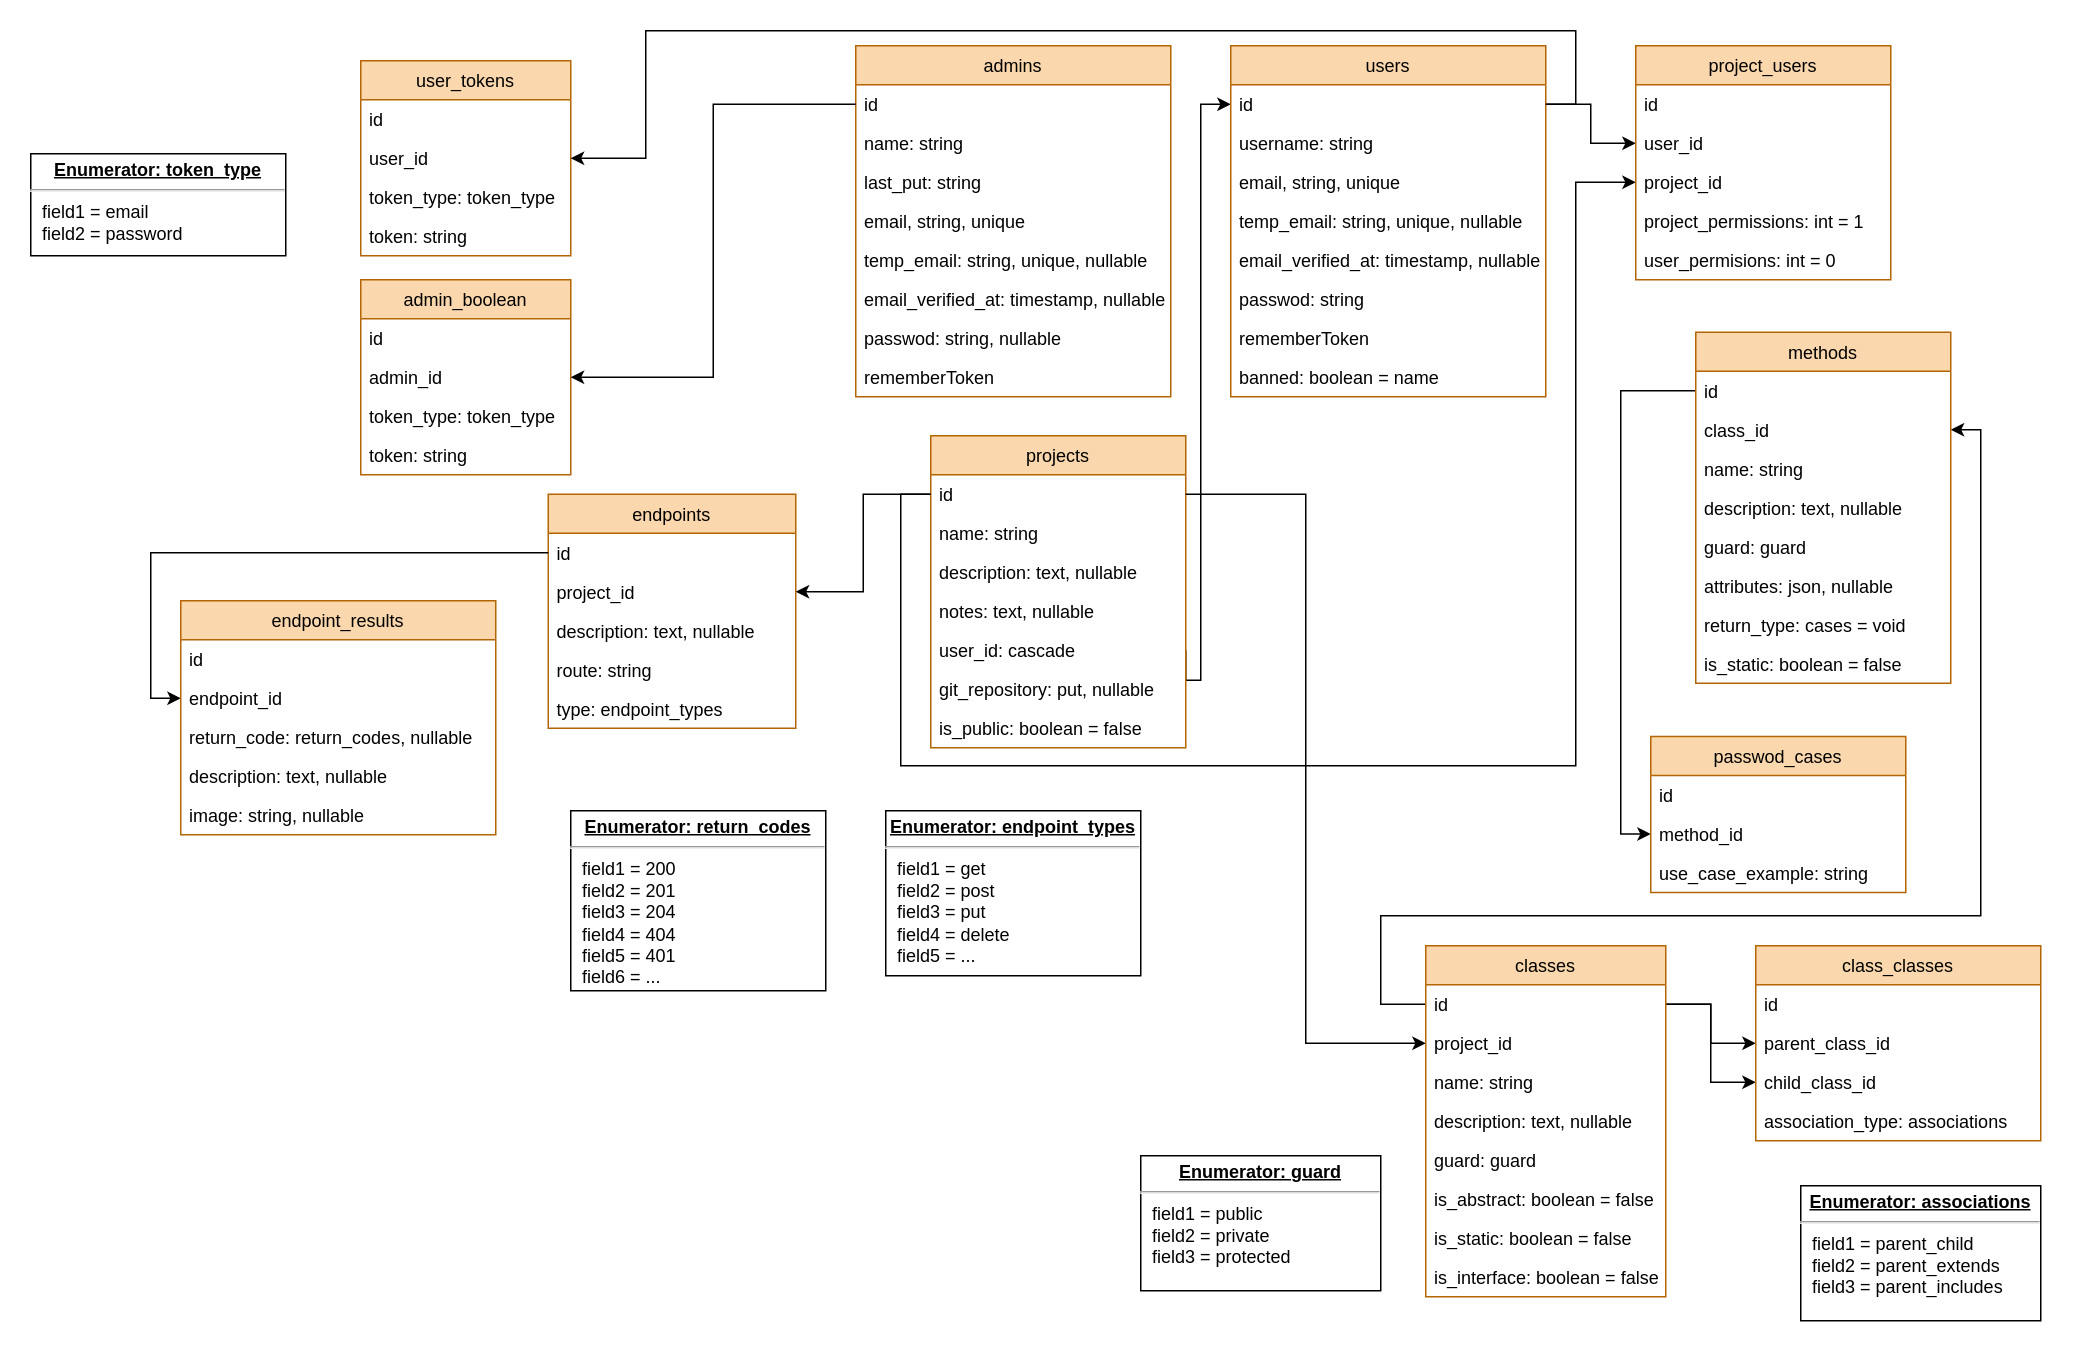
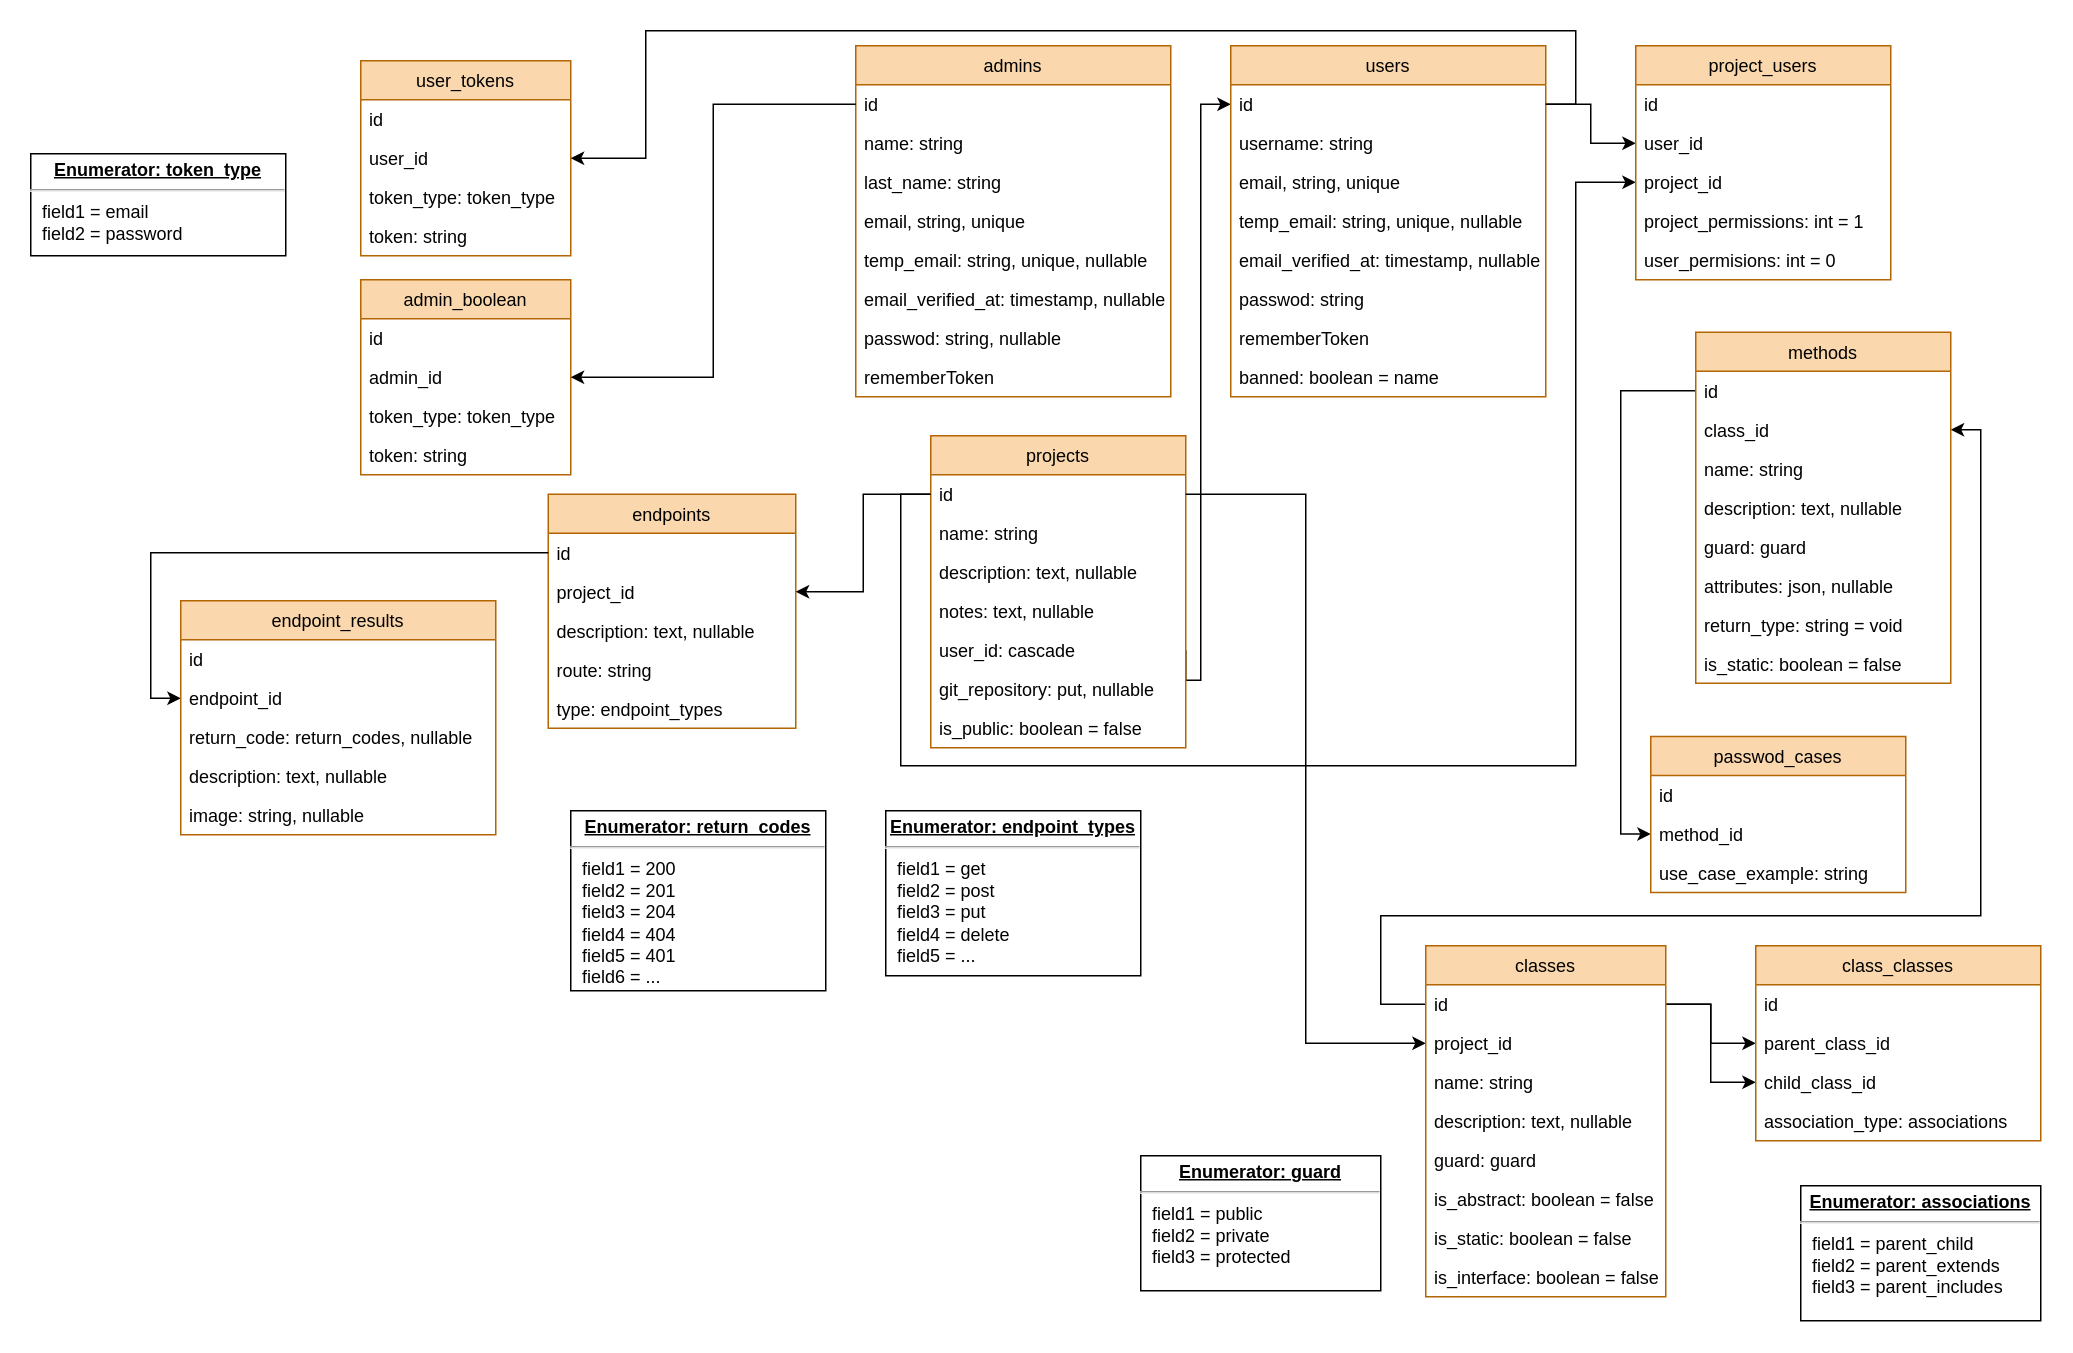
- <mxCell id="23" value="last_put: string&#10;" style="text;strokeColor=none;fillColor=none;align=left;verticalAlign=top;spacingLeft=4;spacingRight=4;overflow=hidden;rotatable=0;points=[[0,0.5],[1,0.5]];portConstraint=eastwest;" parent="20" vertex="1"><mxGeometry y="78" width="210" height="26" as="geometry" /></mxCell>
+ <mxCell id="23" value="last_name: string&#10;" style="text;strokeColor=none;fillColor=none;align=left;verticalAlign=top;spacingLeft=4;spacingRight=4;overflow=hidden;rotatable=0;points=[[0,0.5],[1,0.5]];portConstraint=eastwest;" parent="20" vertex="1"><mxGeometry y="78" width="210" height="26" as="geometry" /></mxCell>
- <mxCell id="78" value="return_type: cases = void" style="text;strokeColor=none;fillColor=none;align=left;verticalAlign=top;spacingLeft=4;spacingRight=4;overflow=hidden;rotatable=0;points=[[0,0.5],[1,0.5]];portConstraint=eastwest;" parent="71" vertex="1"><mxGeometry y="182" width="170" height="26" as="geometry" /></mxCell>
+ <mxCell id="78" value="return_type: string = void" style="text;strokeColor=none;fillColor=none;align=left;verticalAlign=top;spacingLeft=4;spacingRight=4;overflow=hidden;rotatable=0;points=[[0,0.5],[1,0.5]];portConstraint=eastwest;" parent="71" vertex="1"><mxGeometry y="182" width="170" height="26" as="geometry" /></mxCell>
